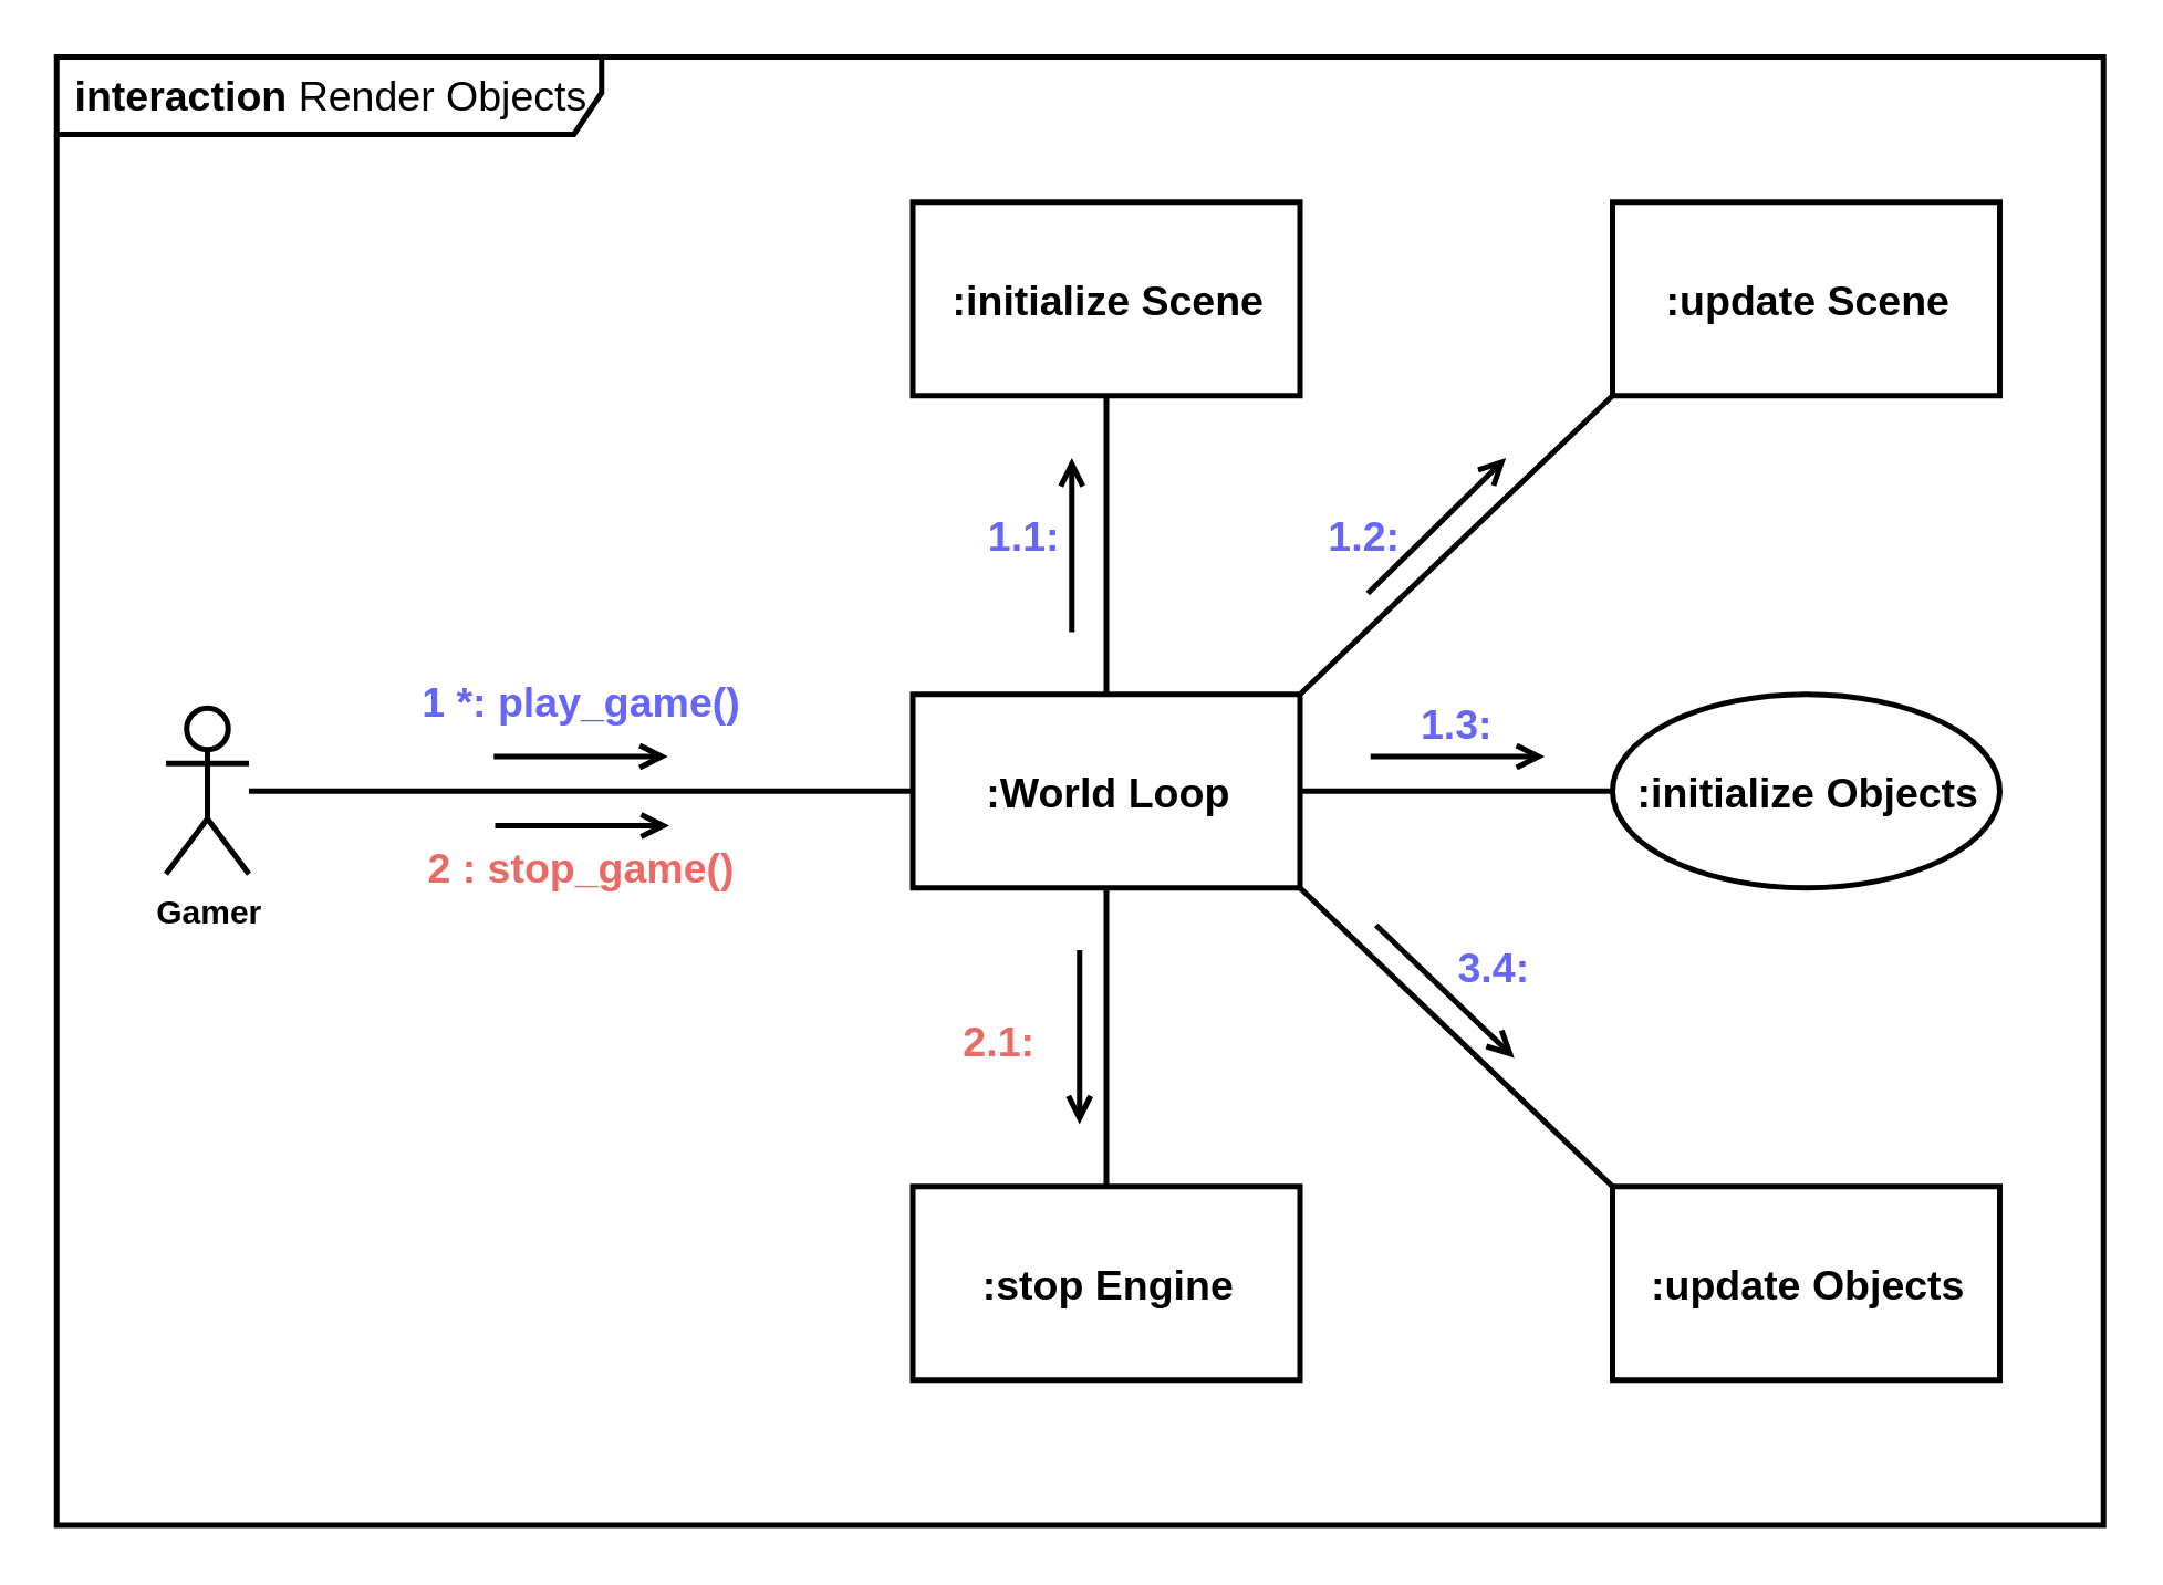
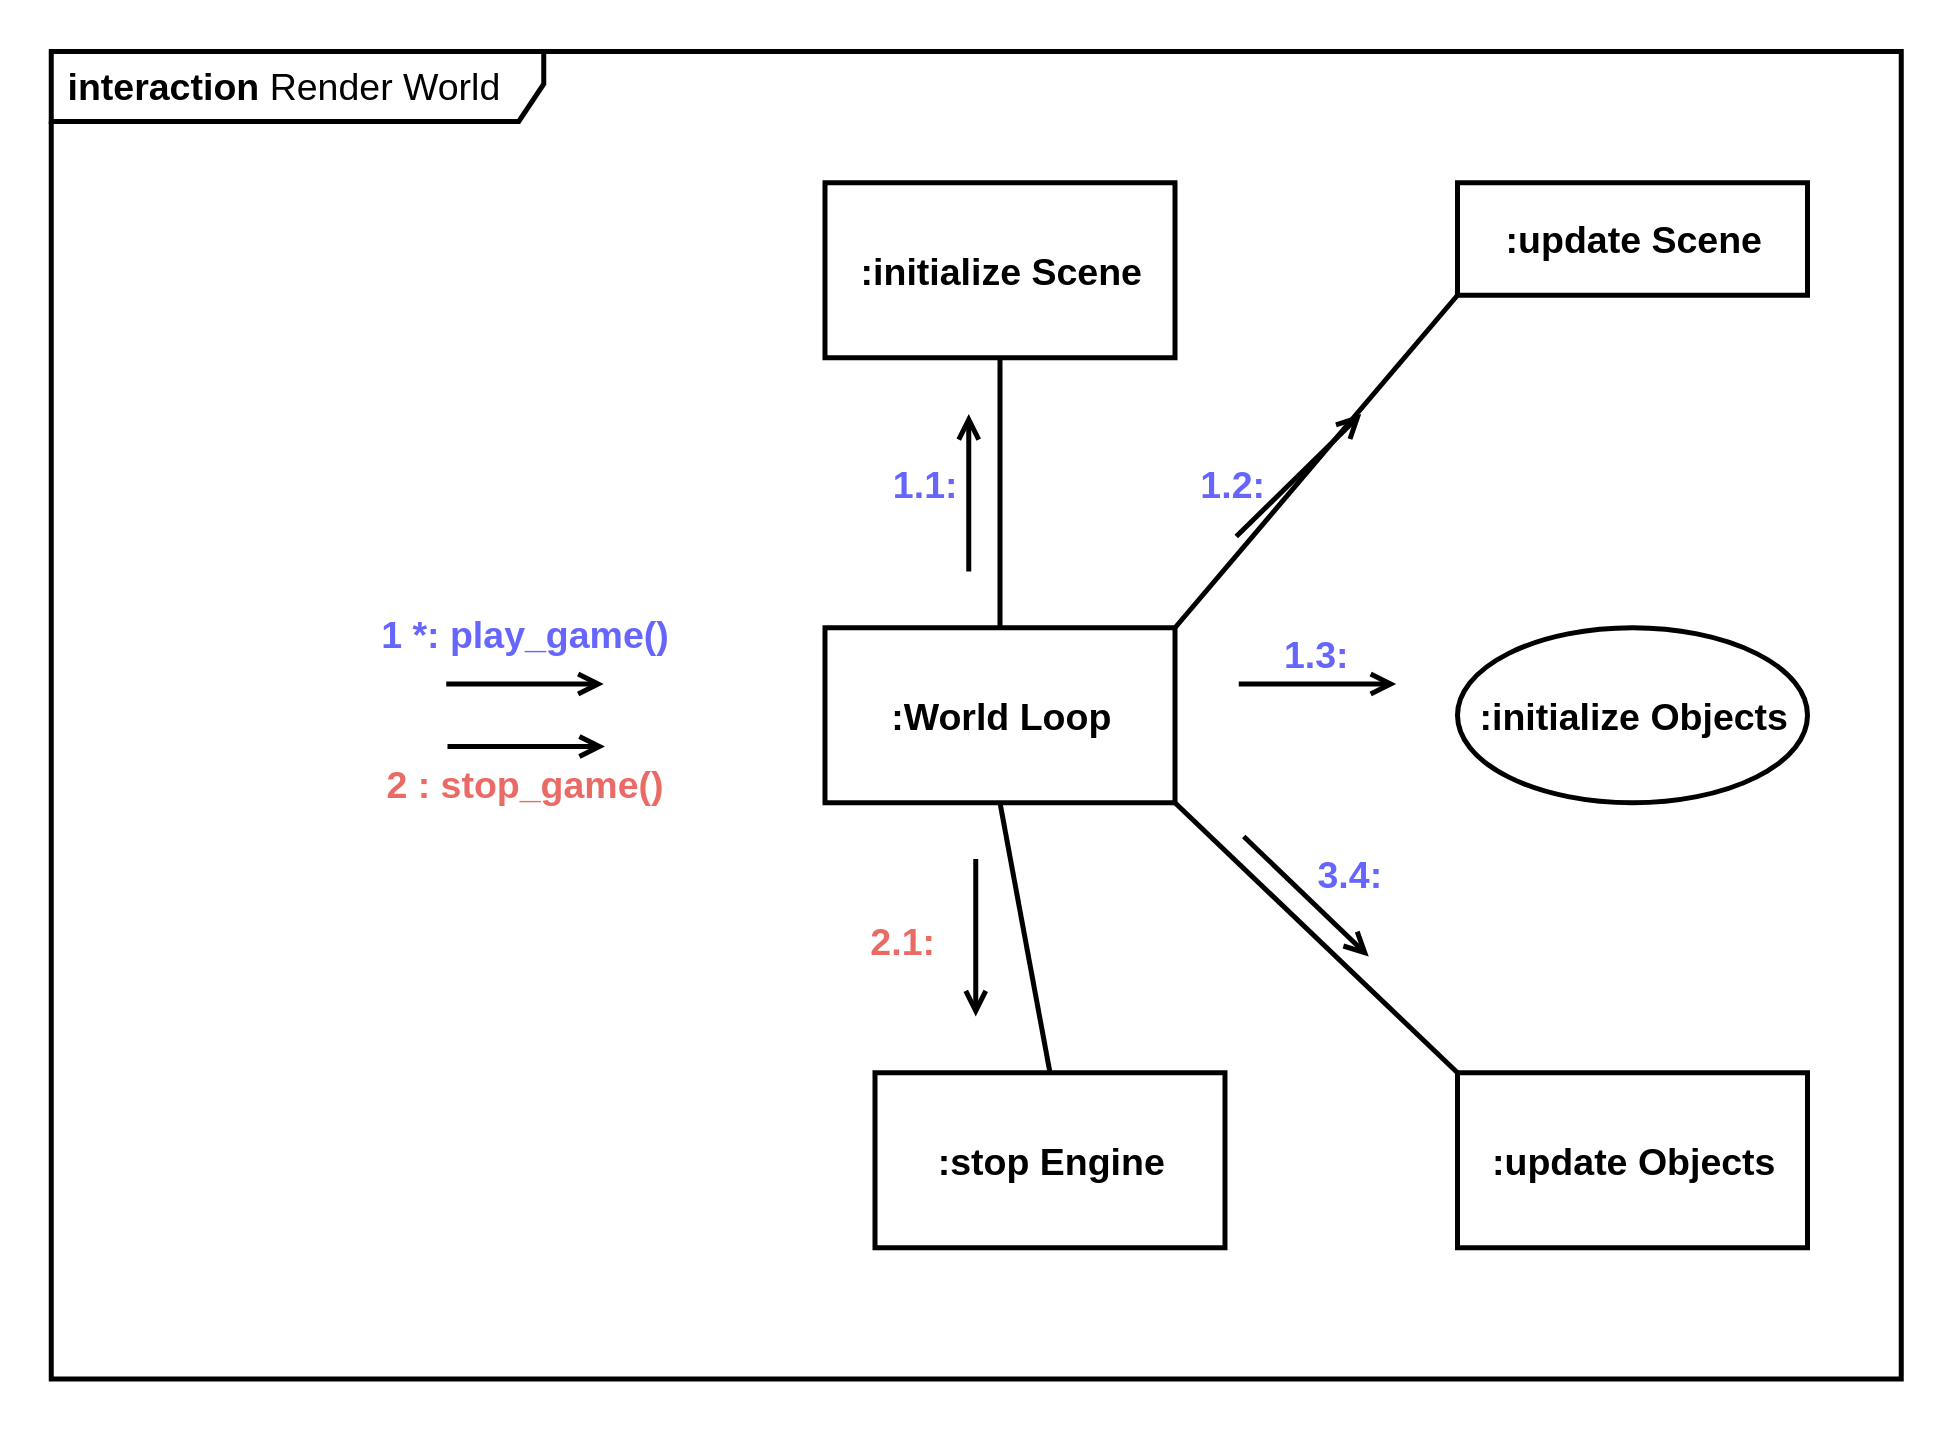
- <mxCell id="2" value="&lt;font style=&quot;font-size: 15px&quot;&gt;&lt;b&gt;interaction&lt;/b&gt; Render Objects&lt;/font&gt;" style="shape=umlFrame;whiteSpace=wrap;html=1;width=197;height=28;boundedLbl=1;verticalAlign=middle;align=left;spacingLeft=5;fontFamily=Helvetica;connectable=0;strokeWidth=2;" parent="1" vertex="1"><mxGeometry x="20" y="20" width="740" height="531" as="geometry" /></mxCell>
+ <mxCell id="2" value="&lt;font style=&quot;font-size: 15px&quot;&gt;&lt;b&gt;interaction&lt;/b&gt; Render World&lt;/font&gt;" style="shape=umlFrame;whiteSpace=wrap;html=1;width=197;height=28;boundedLbl=1;verticalAlign=middle;align=left;spacingLeft=5;fontFamily=Helvetica;connectable=0;strokeWidth=2;" parent="1" vertex="1"><mxGeometry x="20" y="20" width="740" height="531" as="geometry" /></mxCell>
- <mxCell id="12" value="&lt;b style=&quot;font-size: 15px;&quot;&gt;:update Scene&lt;/b&gt;" style="html=1;align=center;verticalAlign=middle;absoluteArcSize=1;arcSize=10;dashed=0;fontFamily=Helvetica;strokeWidth=2;fontSize=15;" parent="1" vertex="1"><mxGeometry x="582.5" y="72.5" width="140" height="70" as="geometry" /></mxCell>
+ <mxCell id="12" value="&lt;b style=&quot;font-size: 15px;&quot;&gt;:update Scene&lt;/b&gt;" style="html=1;align=center;verticalAlign=middle;absoluteArcSize=1;arcSize=10;dashed=0;fontFamily=Helvetica;strokeWidth=2;fontSize=15;" parent="1" vertex="1"><mxGeometry x="582.5" y="72.5" width="140" height="45" as="geometry" /></mxCell>
- <mxCell id="4" value="&lt;span&gt;Gamer&lt;/span&gt;" style="shape=umlActor;verticalLabelPosition=bottom;verticalAlign=top;html=1;fontFamily=Helvetica;fontStyle=1;strokeWidth=2;" parent="1" vertex="1"><mxGeometry x="59.5" y="255.5" width="30" height="60" as="geometry" /></mxCell>
- <mxCell id="3" style="rounded=1;orthogonalLoop=1;jettySize=auto;html=1;entryX=0;entryY=0.5;entryDx=0;entryDy=0;fontFamily=Helvetica;endArrow=none;endFill=0;strokeWidth=2;" parent="1" source="4" target="10" edge="1"><mxGeometry relative="1" as="geometry" /></mxCell>
- <mxCell id="7" style="edgeStyle=none;rounded=0;orthogonalLoop=1;jettySize=auto;html=1;exitX=1;exitY=0.5;exitDx=0;exitDy=0;entryX=0;entryY=0.5;entryDx=0;entryDy=0;endArrow=none;endFill=0;strokeWidth=2;fontFamily=Helvetica;" parent="1" source="10" target="13" edge="1"><mxGeometry relative="1" as="geometry" /></mxCell>
- <mxCell id="15" value="&lt;b style=&quot;font-size: 15px;&quot;&gt;:stop Engine&lt;/b&gt;" style="html=1;align=center;verticalAlign=middle;absoluteArcSize=1;arcSize=10;dashed=0;fontFamily=Helvetica;strokeWidth=2;fontSize=15;" parent="1" vertex="1"><mxGeometry x="329.5" y="428.5" width="140" height="70" as="geometry" /></mxCell>
+ <mxCell id="15" value="&lt;b style=&quot;font-size: 15px;&quot;&gt;:stop Engine&lt;/b&gt;" style="html=1;align=center;verticalAlign=middle;absoluteArcSize=1;arcSize=10;dashed=0;fontFamily=Helvetica;strokeWidth=2;fontSize=15;" parent="1" vertex="1"><mxGeometry x="349.5" y="428.5" width="140" height="70" as="geometry" /></mxCell>
